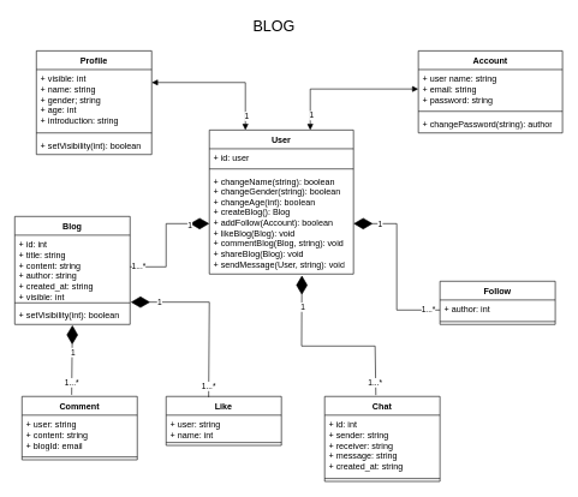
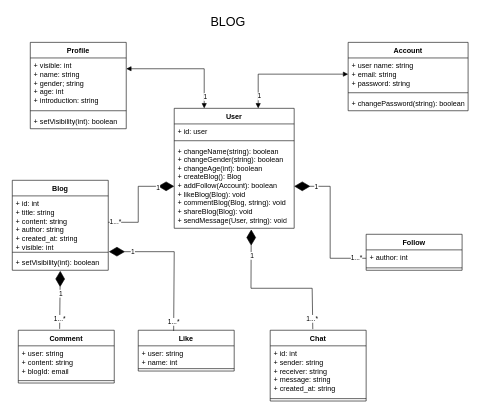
- <mxCell id="10" value="+ changePassword(string): author" style="text;strokeColor=none;fillColor=none;align=left;verticalAlign=top;spacingLeft=4;spacingRight=4;overflow=hidden;rotatable=0;points=[[0,0.5],[1,0.5]];portConstraint=eastwest;whiteSpace=wrap;html=1;" parent="7" vertex="1"><mxGeometry y="88" width="200" height="26" as="geometry" /></mxCell>
+ <mxCell id="10" value="+ changePassword(string): boolean" style="text;strokeColor=none;fillColor=none;align=left;verticalAlign=top;spacingLeft=4;spacingRight=4;overflow=hidden;rotatable=0;points=[[0,0.5],[1,0.5]];portConstraint=eastwest;whiteSpace=wrap;html=1;" parent="7" vertex="1"><mxGeometry y="88" width="200" height="26" as="geometry" /></mxCell>
